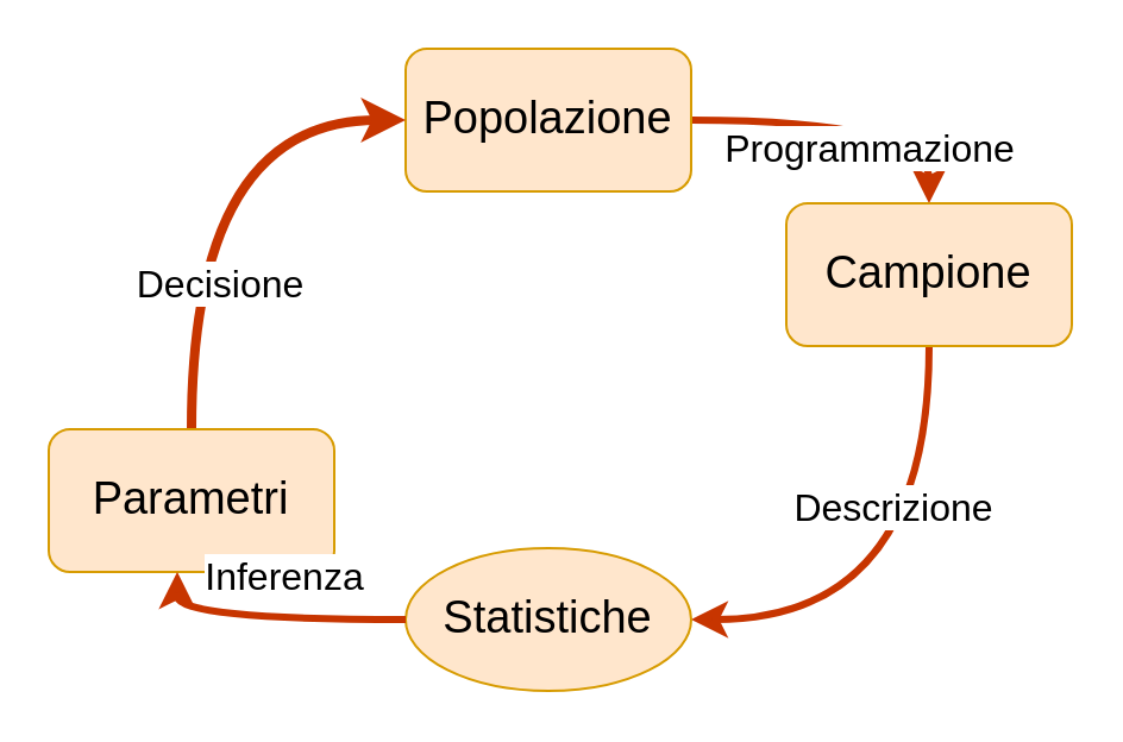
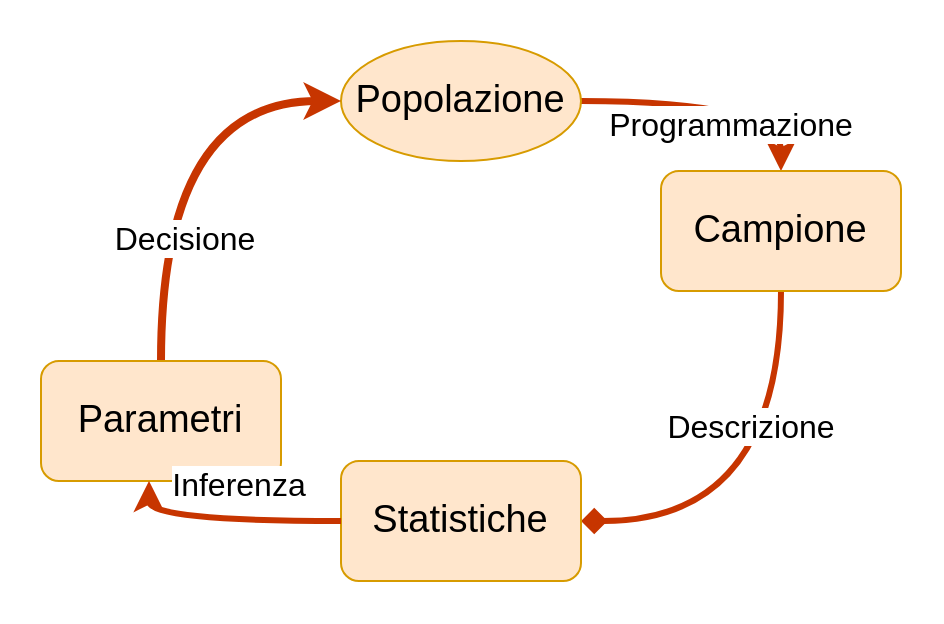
- <mxCell id="4" value="&lt;font style=&quot;font-size: 19px;&quot;&gt;Popolazione&lt;/font&gt;" style="rounded=1;whiteSpace=wrap;html=1;fillColor=#ffe6cc;strokeColor=#d79b00;" vertex="1" parent="1"><mxGeometry x="170" y="20" width="120" height="60" as="geometry" /></mxCell>
+ <mxCell id="4" value="&lt;font style=&quot;font-size: 19px;&quot;&gt;Popolazione&lt;/font&gt;" style="ellipse;whiteSpace=wrap;html=1;fillColor=#ffe6cc;strokeColor=#d79b00;" vertex="1" parent="1"><mxGeometry x="170" y="20" width="120" height="60" as="geometry" /></mxCell>
- <mxCell id="5" style="edgeStyle=orthogonalEdgeStyle;rounded=0;orthogonalLoop=1;jettySize=auto;html=1;exitX=0.5;exitY=1;exitDx=0;exitDy=0;entryX=1;entryY=0.5;entryDx=0;entryDy=0;curved=1;strokeWidth=3;fillColor=#fa6800;strokeColor=#C73500;" edge="1" parent="1" source="7" target="8"><mxGeometry relative="1" as="geometry" /></mxCell>
+ <mxCell id="5" style="edgeStyle=orthogonalEdgeStyle;rounded=0;orthogonalLoop=1;jettySize=auto;html=1;exitX=0.5;exitY=1;exitDx=0;exitDy=0;entryX=1;entryY=0.5;entryDx=0;entryDy=0;curved=1;strokeWidth=3;fillColor=#fa6800;strokeColor=#C73500;endArrow=diamond;" edge="1" parent="1" source="7" target="8"><mxGeometry relative="1" as="geometry" /></mxCell>
- <mxCell id="8" value="&lt;font style=&quot;font-size: 19px;&quot;&gt;Statistiche&lt;/font&gt;" style="ellipse;whiteSpace=wrap;html=1;fillColor=#ffe6cc;strokeColor=#d79b00;" vertex="1" parent="1"><mxGeometry x="170" y="230" width="120" height="60" as="geometry" /></mxCell>
+ <mxCell id="8" value="&lt;font style=&quot;font-size: 19px;&quot;&gt;Statistiche&lt;/font&gt;" style="rounded=1;whiteSpace=wrap;html=1;fillColor=#ffe6cc;strokeColor=#d79b00;" vertex="1" parent="1"><mxGeometry x="170" y="230" width="120" height="60" as="geometry" /></mxCell>
